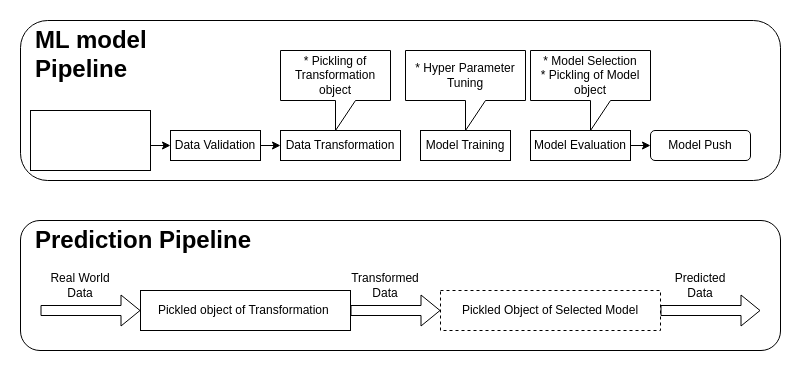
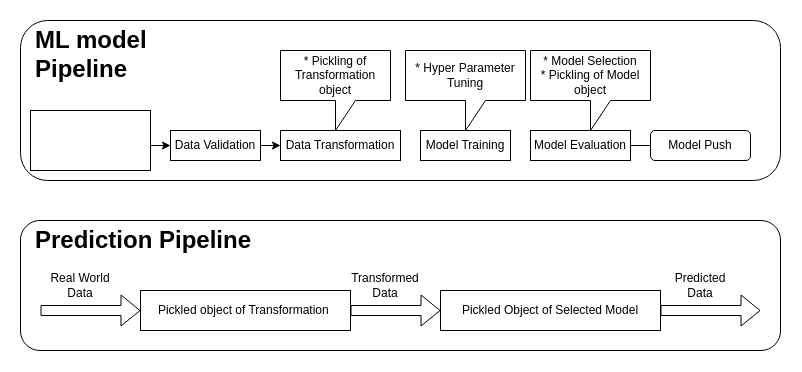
- <mxCell id="11" value="" style="endArrow=classic;html=1;exitX=1;exitY=0.5;exitDx=0;exitDy=0;entryX=0;entryY=0.5;entryDx=0;entryDy=0;" parent="1" source="7" target="8" edge="1"><mxGeometry width="50" height="50" relative="1" as="geometry"><mxPoint x="430" y="110" as="sourcePoint" /><mxPoint x="480" y="60" as="targetPoint" /></mxGeometry></mxCell>
+ <mxCell id="11" value="" style="endArrow=none;html=1;exitX=1;exitY=0.5;exitDx=0;exitDy=0;entryX=0;entryY=0.5;entryDx=0;entryDy=0;" parent="1" source="7" target="8" edge="1"><mxGeometry width="50" height="50" relative="1" as="geometry"><mxPoint x="430" y="110" as="sourcePoint" /><mxPoint x="480" y="60" as="targetPoint" /></mxGeometry></mxCell>
- <mxCell id="19" value="Pickled Object of Selected Model" style="rounded=0;whiteSpace=wrap;html=1;dashed=1;" parent="1" vertex="1"><mxGeometry x="440" y="290" width="220" height="40" as="geometry" /></mxCell>
+ <mxCell id="19" value="Pickled Object of Selected Model" style="rounded=0;whiteSpace=wrap;html=1;" parent="1" vertex="1"><mxGeometry x="440" y="290" width="220" height="40" as="geometry" /></mxCell>
